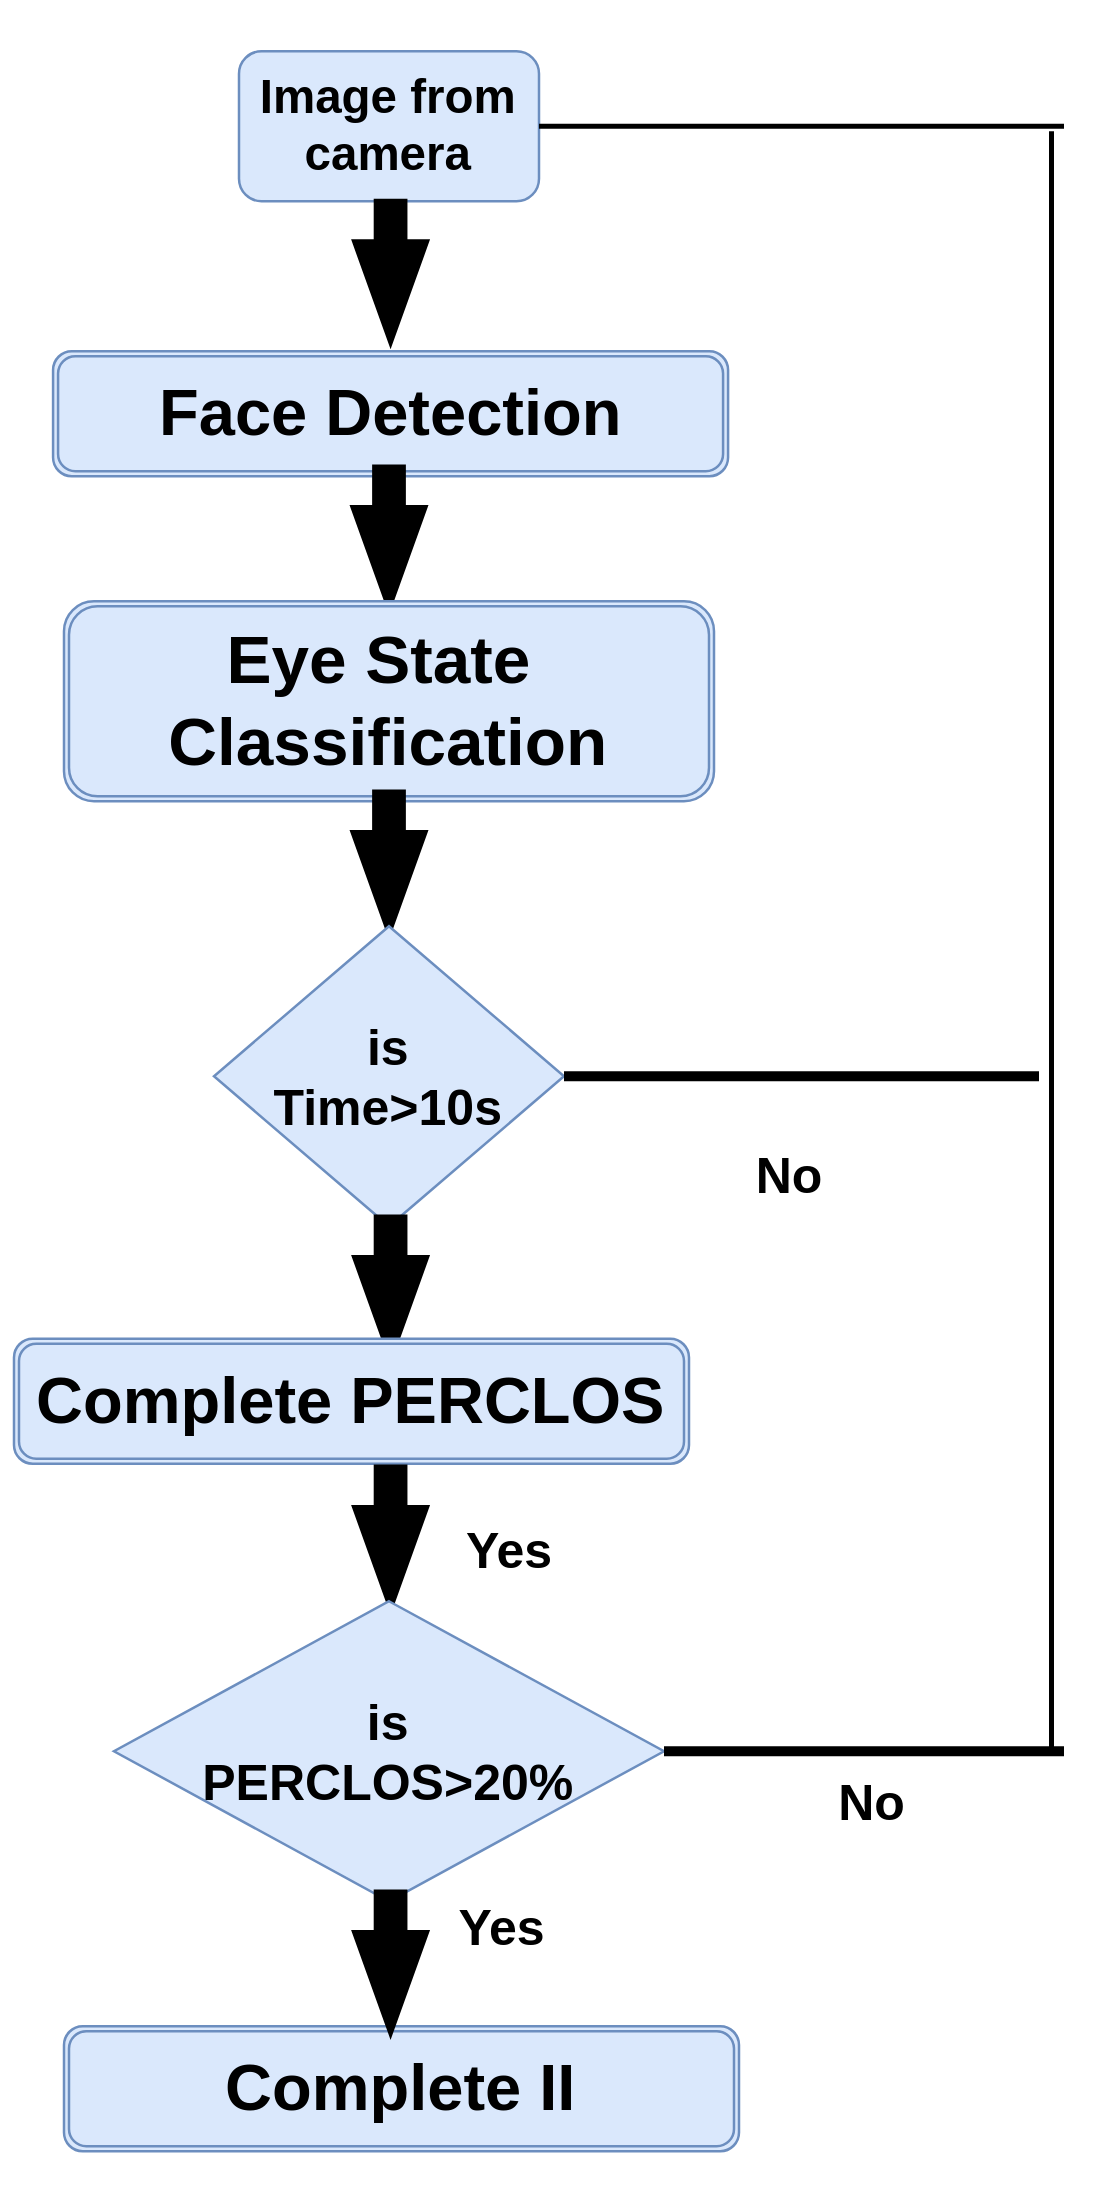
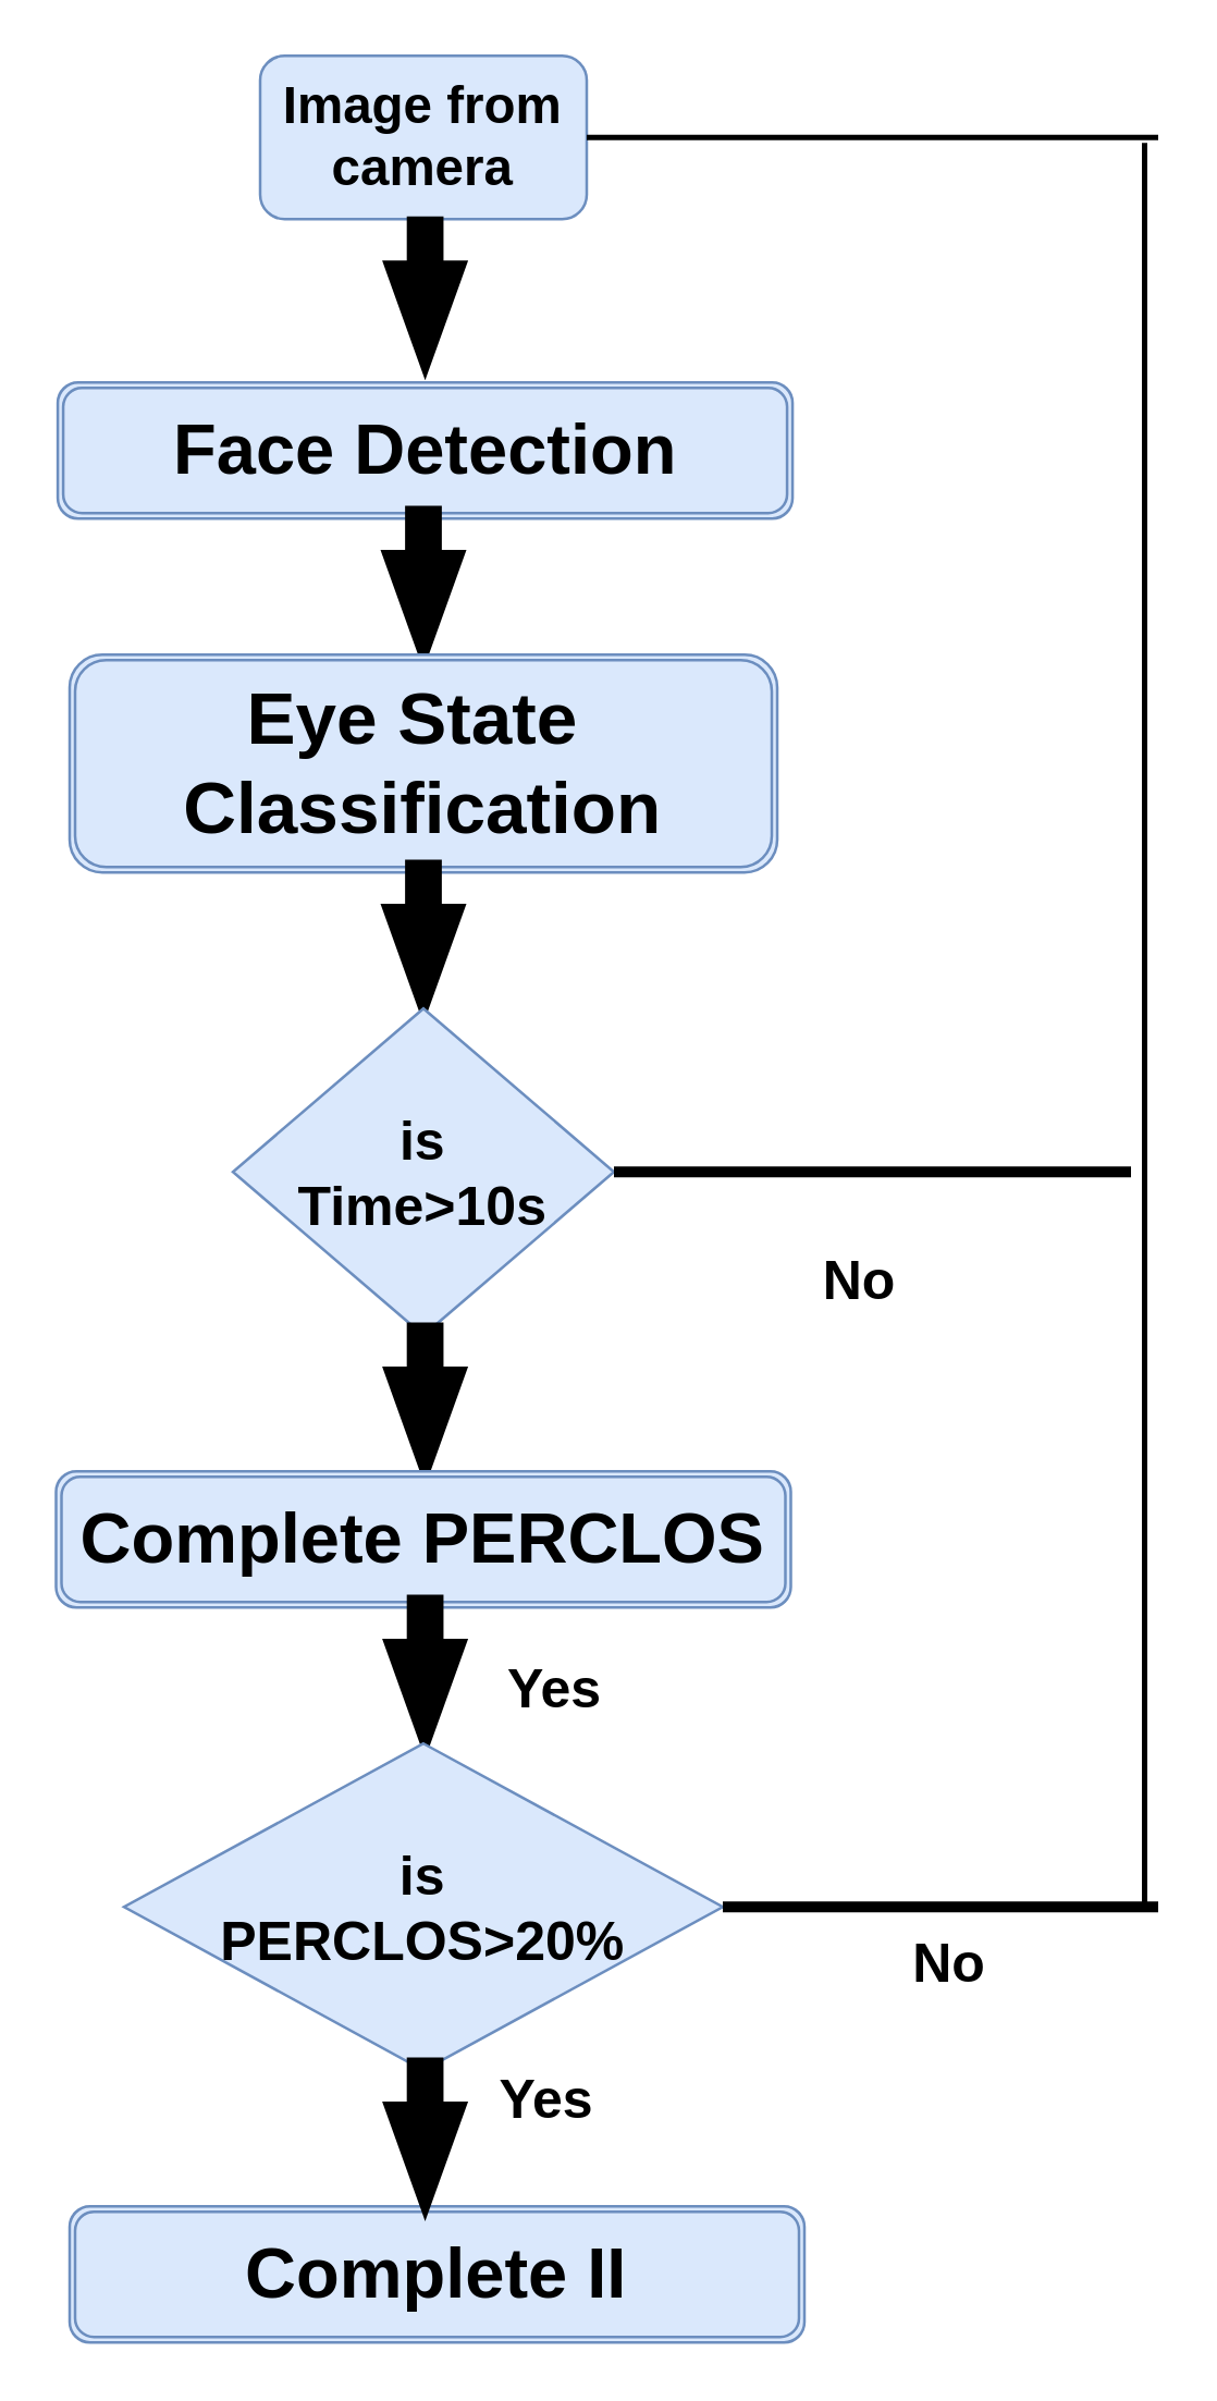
- <mxCell id="10" value="&lt;font style=&quot;font-size: 26px&quot;&gt;&lt;b&gt;Complete PERCLOS&lt;/b&gt;&lt;/font&gt;" style="shape=ext;double=1;rounded=1;whiteSpace=wrap;html=1;fillColor=#dae8fc;strokeColor=#6c8ebf;" vertex="1" parent="1"><mxGeometry x="5" y="535" width="270" height="50" as="geometry" /></mxCell>
+ <mxCell id="10" value="&lt;font style=&quot;font-size: 26px&quot;&gt;&lt;b&gt;Complete PERCLOS&lt;/b&gt;&lt;/font&gt;" style="shape=ext;double=1;rounded=1;whiteSpace=wrap;html=1;fillColor=#dae8fc;strokeColor=#6c8ebf;" vertex="1" parent="1"><mxGeometry x="20" y="540" width="270" height="50" as="geometry" /></mxCell>
